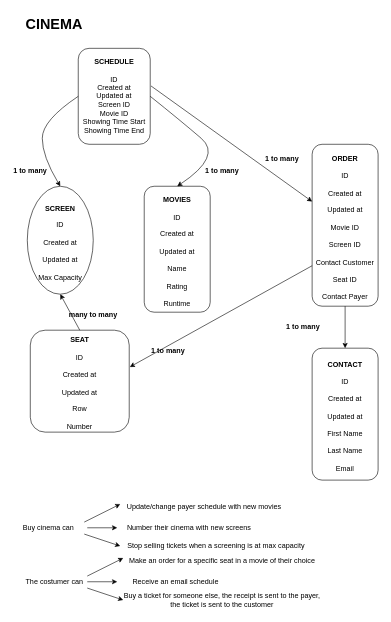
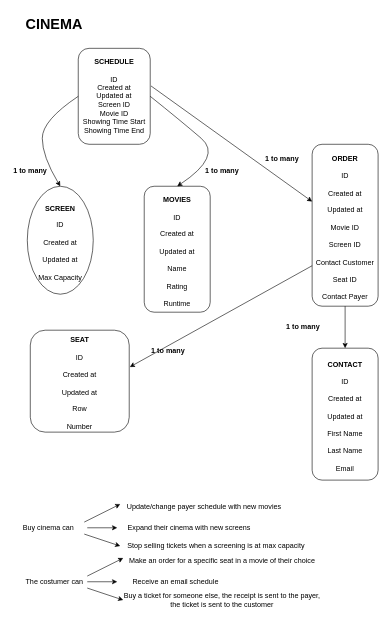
- <mxCell id="15" value="" style="endArrow=classic;html=1;rounded=0;fontSize=12;exitX=0.5;exitY=0;exitDx=0;exitDy=0;entryX=0.5;entryY=1;entryDx=0;entryDy=0;" edge="1" parent="1" source="14" target="4"><mxGeometry width="50" height="50" relative="1" as="geometry"><mxPoint x="400" y="360" as="sourcePoint" /><mxPoint x="450" y="310" as="targetPoint" /></mxGeometry></mxCell>
- <mxCell id="16" value="&lt;b&gt;many to many&lt;/b&gt;" style="text;html=1;strokeColor=none;fillColor=none;align=center;verticalAlign=middle;whiteSpace=wrap;rounded=0;fontSize=12;" vertex="1" parent="1"><mxGeometry x="110" y="510" width="90" height="30" as="geometry" /></mxCell>
- <mxCell id="25" value="Number their cinema with new screens" style="text;html=1;strokeColor=none;fillColor=none;align=center;verticalAlign=middle;whiteSpace=wrap;rounded=0;fontSize=12;" vertex="1" parent="1"><mxGeometry x="200" y="865" width="230" height="30" as="geometry" /></mxCell>
+ <mxCell id="25" value="Expand their cinema with new screens" style="text;html=1;strokeColor=none;fillColor=none;align=center;verticalAlign=middle;whiteSpace=wrap;rounded=0;fontSize=12;" vertex="1" parent="1"><mxGeometry x="200" y="865" width="230" height="30" as="geometry" /></mxCell>
